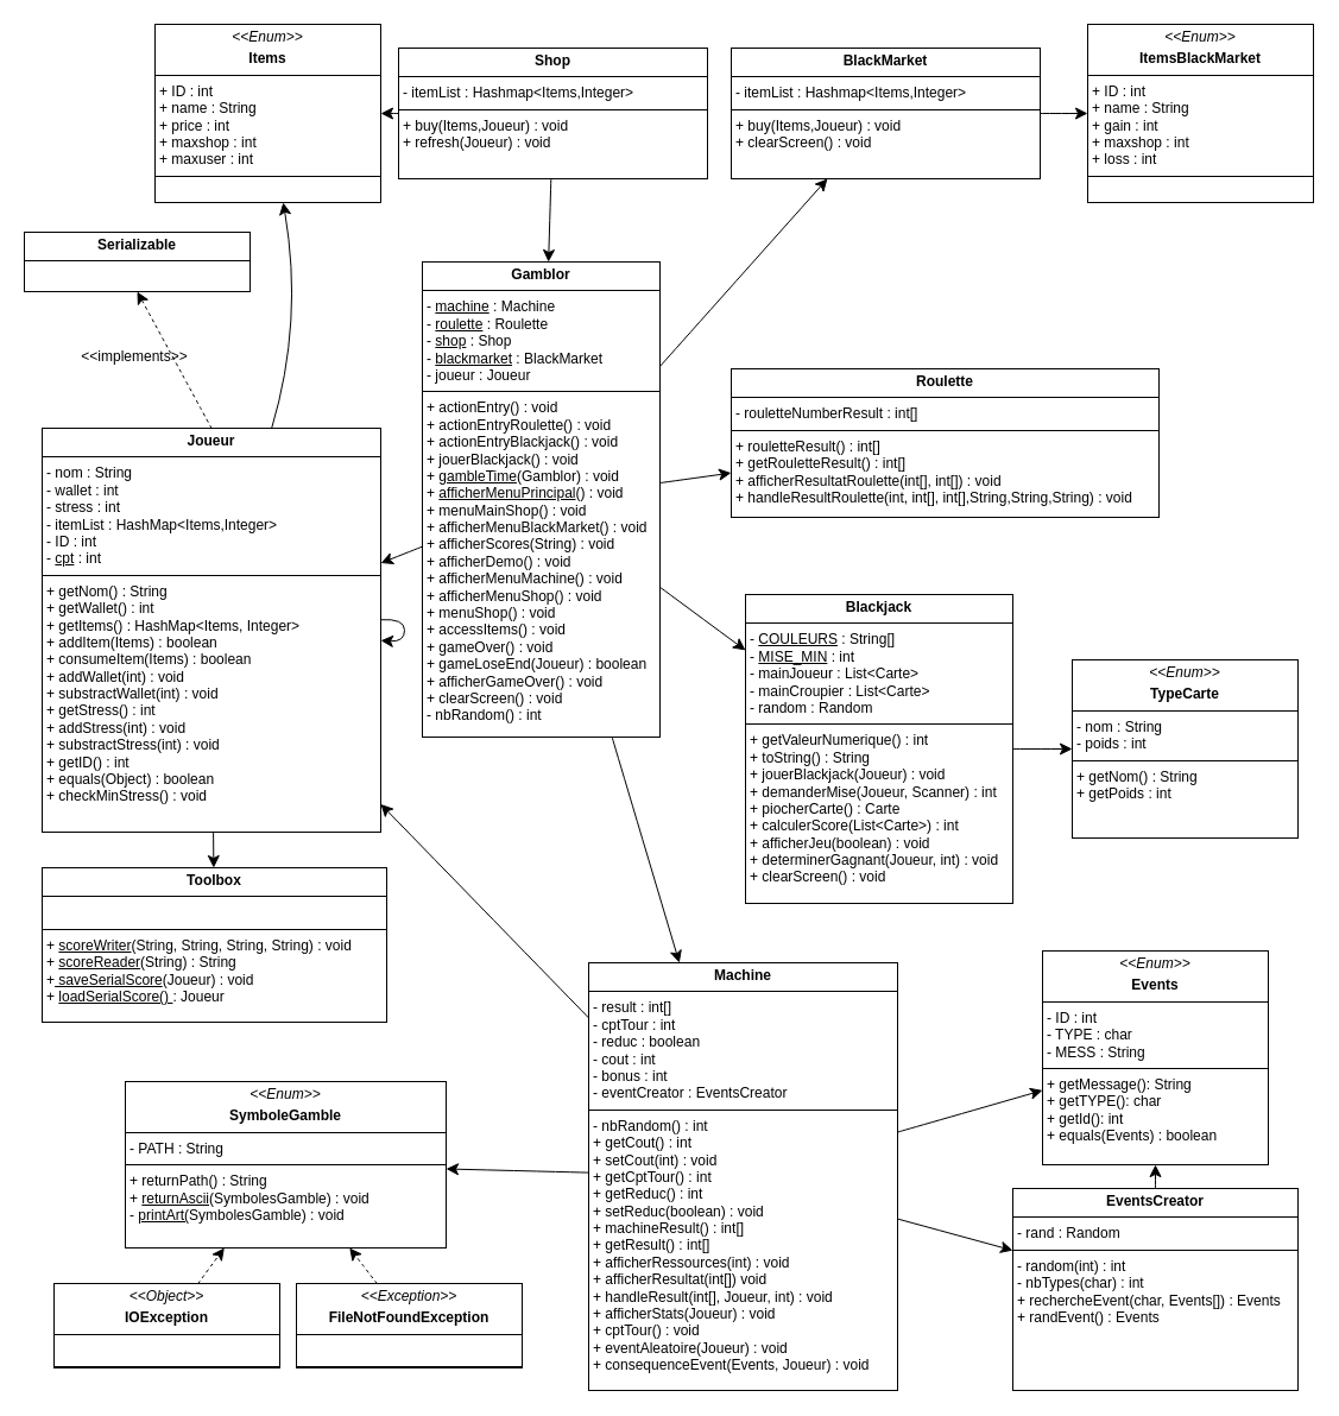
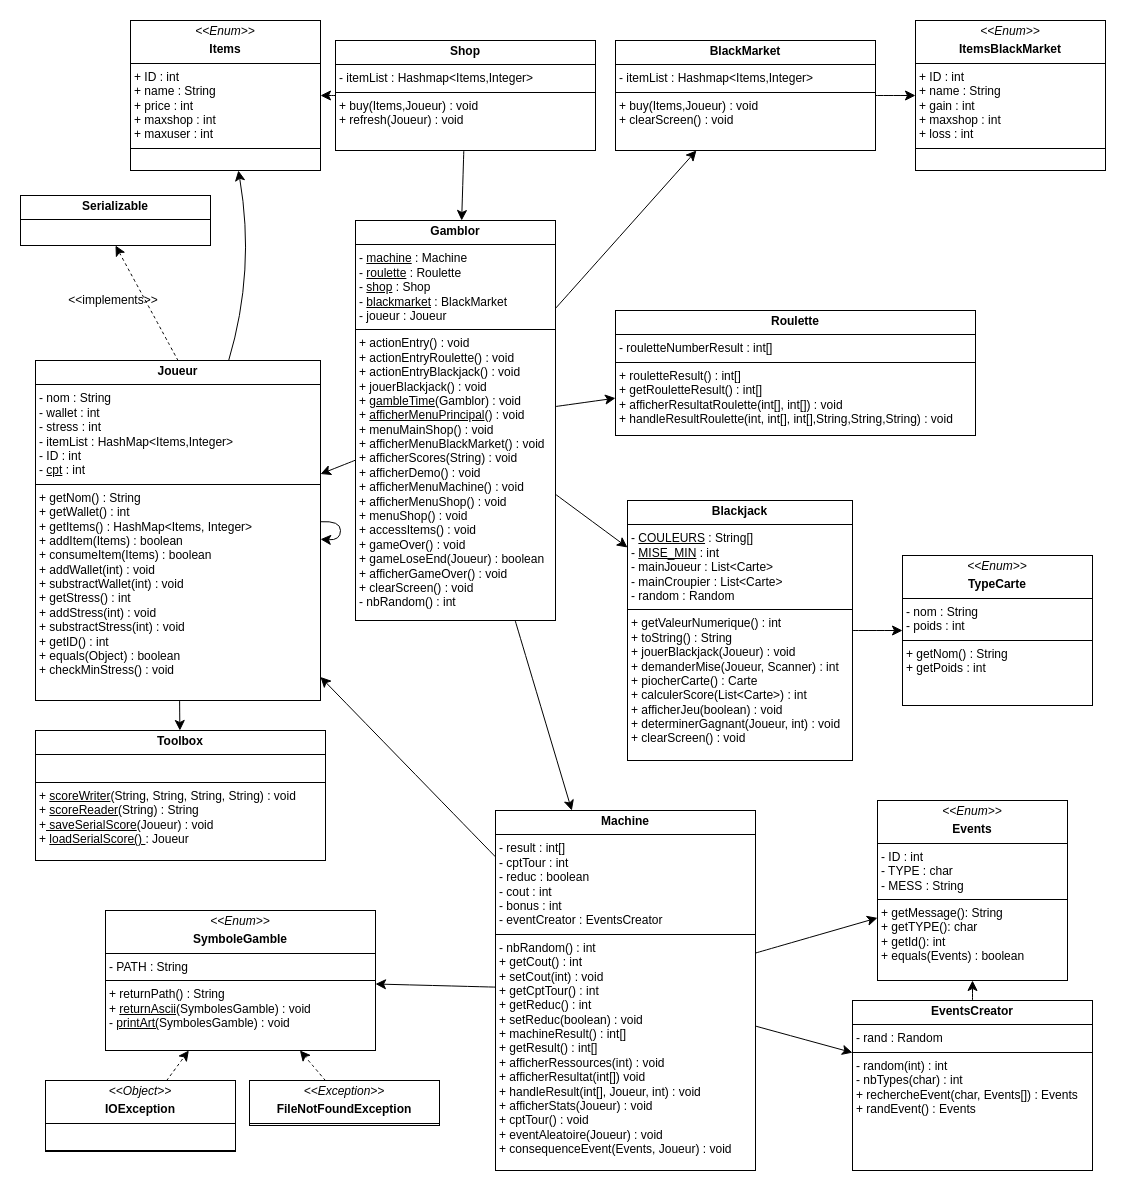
- <mxCell id="35" value="&lt;p style=&quot;margin:0px;margin-top:4px;text-align:center;&quot;&gt;&lt;i&gt;&amp;lt;&amp;lt;Exception&amp;gt;&amp;gt;&lt;/i&gt;&lt;/p&gt;&lt;p style=&quot;margin:0px;margin-top:4px;text-align:center;&quot;&gt;&lt;b&gt;FileNotFoundException&lt;/b&gt;&lt;br&gt;&lt;/p&gt;&lt;hr size=&quot;1&quot; style=&quot;border-style:solid;&quot;&gt;&lt;br&gt;&lt;hr size=&quot;1&quot; style=&quot;border-style:solid;&quot;&gt;&lt;p style=&quot;margin:0px;margin-left:4px;&quot;&gt;&lt;br&gt;&lt;/p&gt;" style="verticalAlign=top;align=left;overflow=fill;html=1;whiteSpace=wrap;" vertex="1" parent="1"><mxGeometry x="249" y="1080" width="190" height="71" as="geometry" /></mxCell>
+ <mxCell id="35" value="&lt;p style=&quot;margin:0px;margin-top:4px;text-align:center;&quot;&gt;&lt;i&gt;&amp;lt;&amp;lt;Exception&amp;gt;&amp;gt;&lt;/i&gt;&lt;/p&gt;&lt;p style=&quot;margin:0px;margin-top:4px;text-align:center;&quot;&gt;&lt;b&gt;FileNotFoundException&lt;/b&gt;&lt;br&gt;&lt;/p&gt;&lt;hr size=&quot;1&quot; style=&quot;border-style:solid;&quot;&gt;&lt;br&gt;&lt;hr size=&quot;1&quot; style=&quot;border-style:solid;&quot;&gt;&lt;p style=&quot;margin:0px;margin-left:4px;&quot;&gt;&lt;br&gt;&lt;/p&gt;" style="verticalAlign=top;align=left;overflow=fill;html=1;whiteSpace=wrap;" vertex="1" parent="1"><mxGeometry x="249" y="1080" width="190" height="45" as="geometry" /></mxCell>
